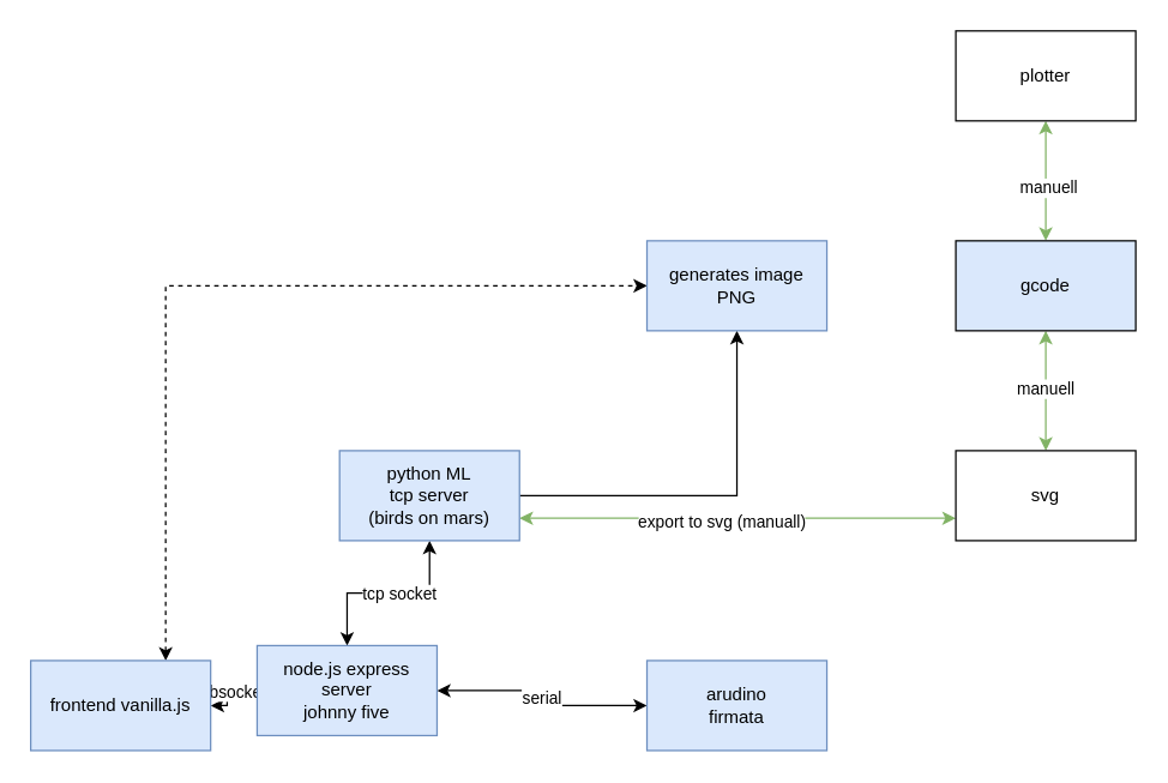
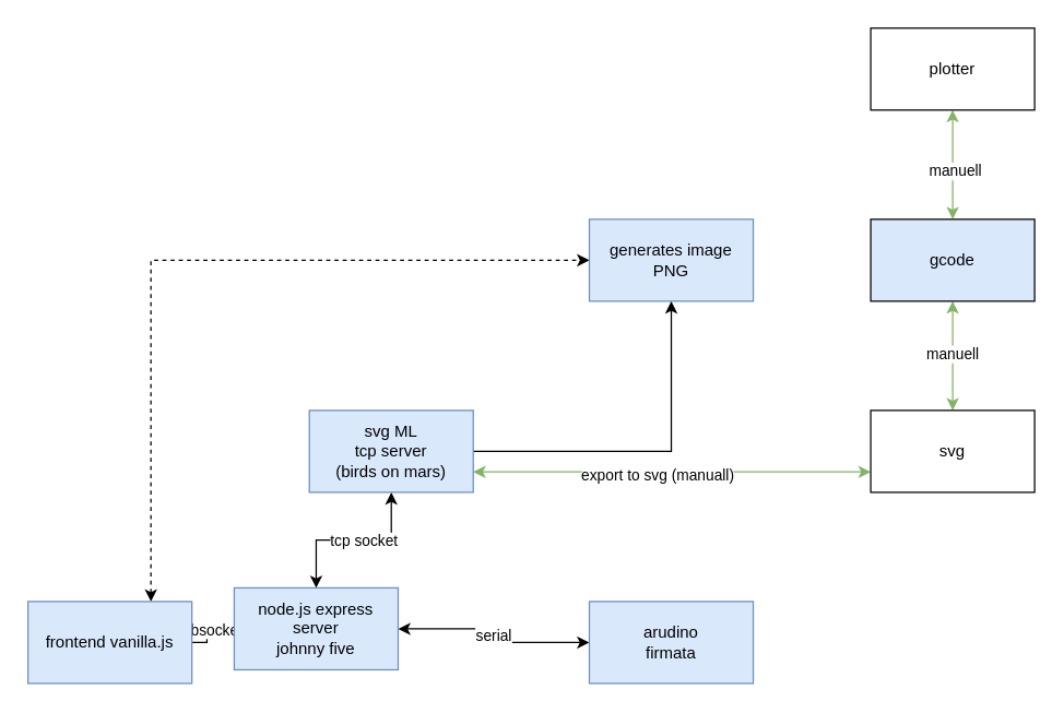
- <mxCell id="7" value="&lt;div&gt;python ML&lt;/div&gt;&lt;div&gt;tcp server &lt;br&gt;&lt;/div&gt;&lt;div&gt;(birds on mars)&lt;br&gt;&lt;/div&gt;" style="rounded=0;whiteSpace=wrap;html=1;fillColor=#dae8fc;strokeColor=#6c8ebf;" vertex="1" parent="1"><mxGeometry x="226" y="300" width="120" height="60" as="geometry" /></mxCell>
+ <mxCell id="7" value="&lt;div&gt;svg ML&lt;/div&gt;&lt;div&gt;tcp server &lt;br&gt;&lt;/div&gt;&lt;div&gt;(birds on mars)&lt;br&gt;&lt;/div&gt;" style="rounded=0;whiteSpace=wrap;html=1;fillColor=#dae8fc;strokeColor=#6c8ebf;" vertex="1" parent="1"><mxGeometry x="226" y="300" width="120" height="60" as="geometry" /></mxCell>
- <mxCell id="9" value="websocket" style="edgeStyle=orthogonalEdgeStyle;rounded=0;orthogonalLoop=1;jettySize=auto;html=1;startArrow=classic;startFill=1;" edge="1" parent="1" source="10" target="12"><mxGeometry relative="1" as="geometry" /></mxCell>
+ <mxCell id="9" value="websocket" style="edgeStyle=orthogonalEdgeStyle;rounded=0;orthogonalLoop=1;jettySize=auto;html=1;startArrow=classic;startFill=1;endArrow=none;" edge="1" parent="1" source="10" target="12"><mxGeometry relative="1" as="geometry" /></mxCell>
